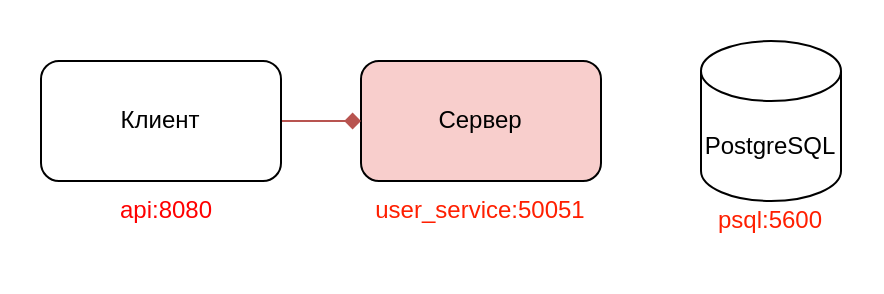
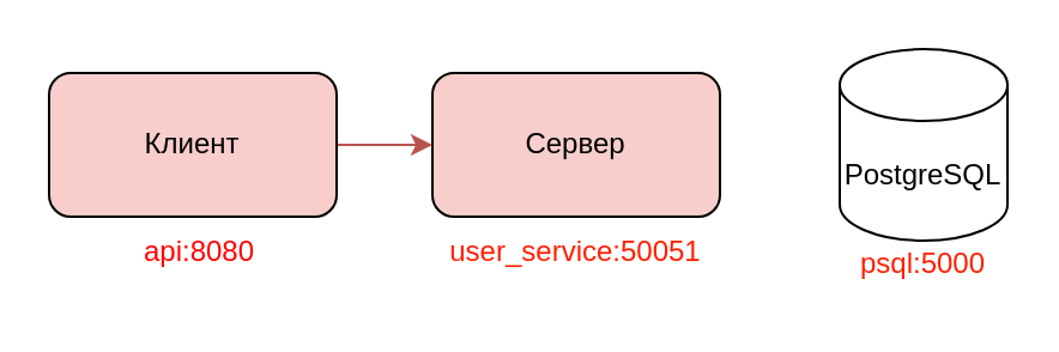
- <mxCell id="4" value="Клиент" style="rounded=1;whiteSpace=wrap;html=1;" parent="1" vertex="1"><mxGeometry x="20" y="30" width="120" height="60" as="geometry" /></mxCell>
+ <mxCell id="4" value="Клиент" style="rounded=1;whiteSpace=wrap;html=1;fillColor=#f8cecc;" parent="1" vertex="1"><mxGeometry x="20" y="30" width="120" height="60" as="geometry" /></mxCell>
- <mxCell id="3" style="edgeStyle=none;html=1;exitX=1;exitY=0.5;exitDx=0;exitDy=0;entryX=0;entryY=0.5;entryDx=0;entryDy=0;fillColor=#f8cecc;strokeColor=#b85450;endArrow=diamond;" parent="1" source="4" target="2" edge="1"><mxGeometry relative="1" as="geometry" /></mxCell>
+ <mxCell id="3" style="edgeStyle=none;html=1;exitX=1;exitY=0.5;exitDx=0;exitDy=0;entryX=0;entryY=0.5;entryDx=0;entryDy=0;fillColor=#f8cecc;strokeColor=#b85450;" parent="1" source="4" target="2" edge="1"><mxGeometry relative="1" as="geometry" /></mxCell>
- <mxCell id="8" value="&lt;font style=&quot;color: rgb(255, 31, 1);&quot;&gt;psql:5600&lt;/font&gt;" style="text;html=1;align=center;verticalAlign=middle;whiteSpace=wrap;rounded=0;" parent="1" vertex="1"><mxGeometry x="355" y="95" width="60" height="30" as="geometry" /></mxCell>
+ <mxCell id="8" value="&lt;font style=&quot;color: rgb(255, 31, 1);&quot;&gt;psql:5000&lt;/font&gt;" style="text;html=1;align=center;verticalAlign=middle;whiteSpace=wrap;rounded=0;" parent="1" vertex="1"><mxGeometry x="355" y="95" width="60" height="30" as="geometry" /></mxCell>
